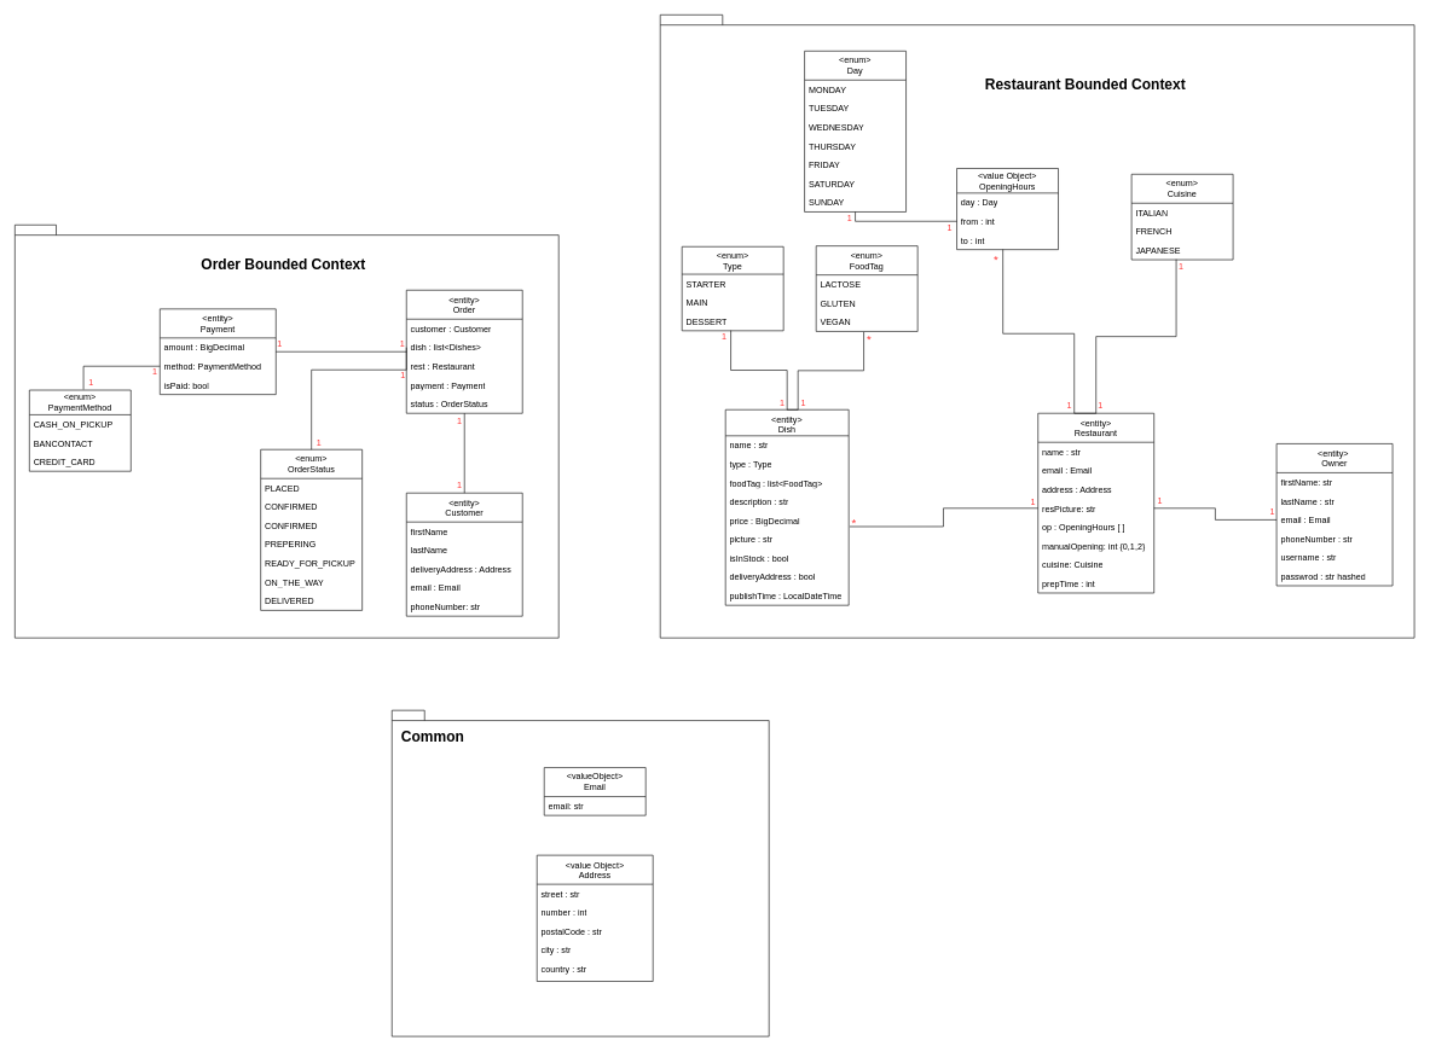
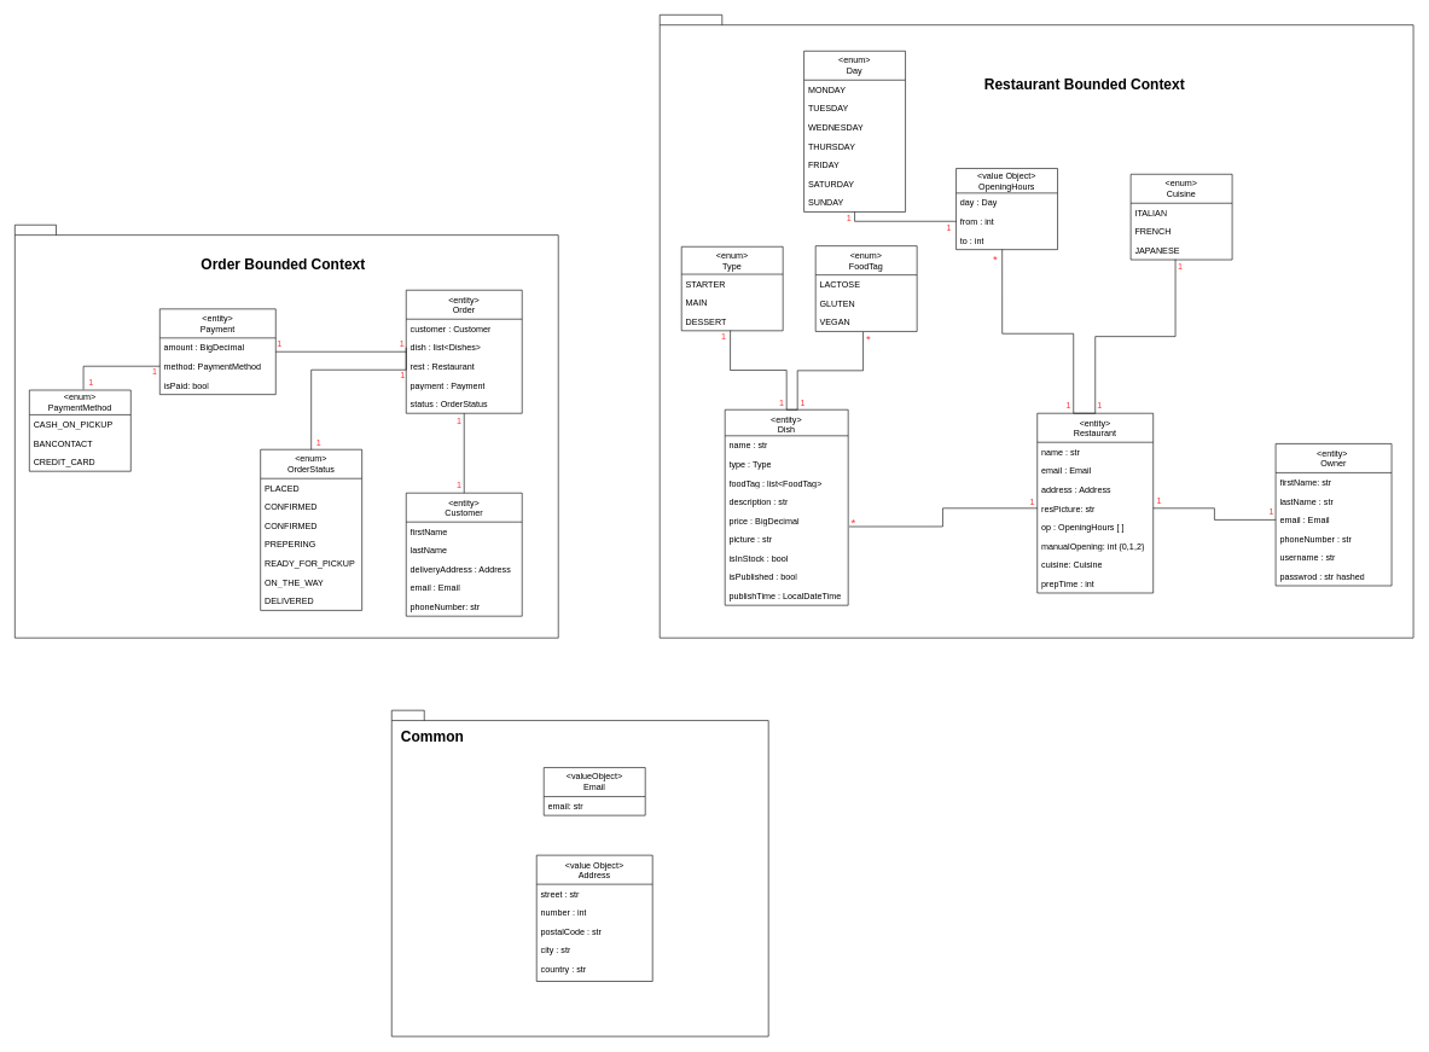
- <mxCell id="71" value="deliveryAddress : bool" style="text;strokeColor=none;fillColor=none;align=left;verticalAlign=top;spacingLeft=4;spacingRight=4;overflow=hidden;rotatable=0;points=[[0,0.5],[1,0.5]];portConstraint=eastwest;whiteSpace=wrap;html=1;" vertex="1" parent="63"><mxGeometry y="218" width="170" height="26" as="geometry" /></mxCell>
+ <mxCell id="71" value="isPublished : bool" style="text;strokeColor=none;fillColor=none;align=left;verticalAlign=top;spacingLeft=4;spacingRight=4;overflow=hidden;rotatable=0;points=[[0,0.5],[1,0.5]];portConstraint=eastwest;whiteSpace=wrap;html=1;" vertex="1" parent="63"><mxGeometry y="218" width="170" height="26" as="geometry" /></mxCell>
